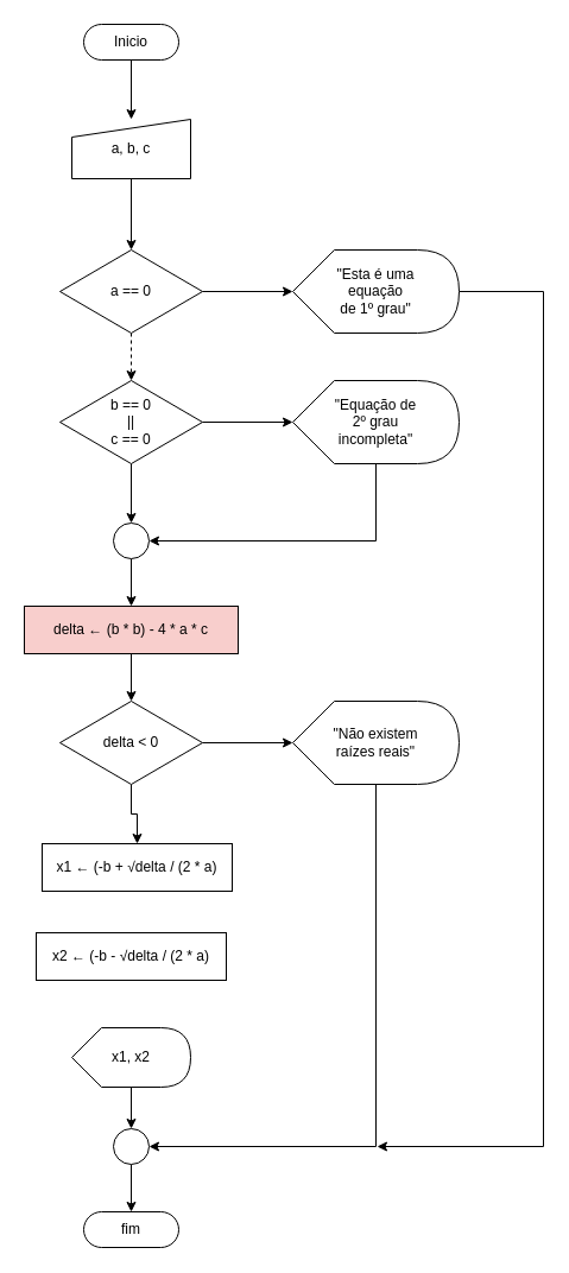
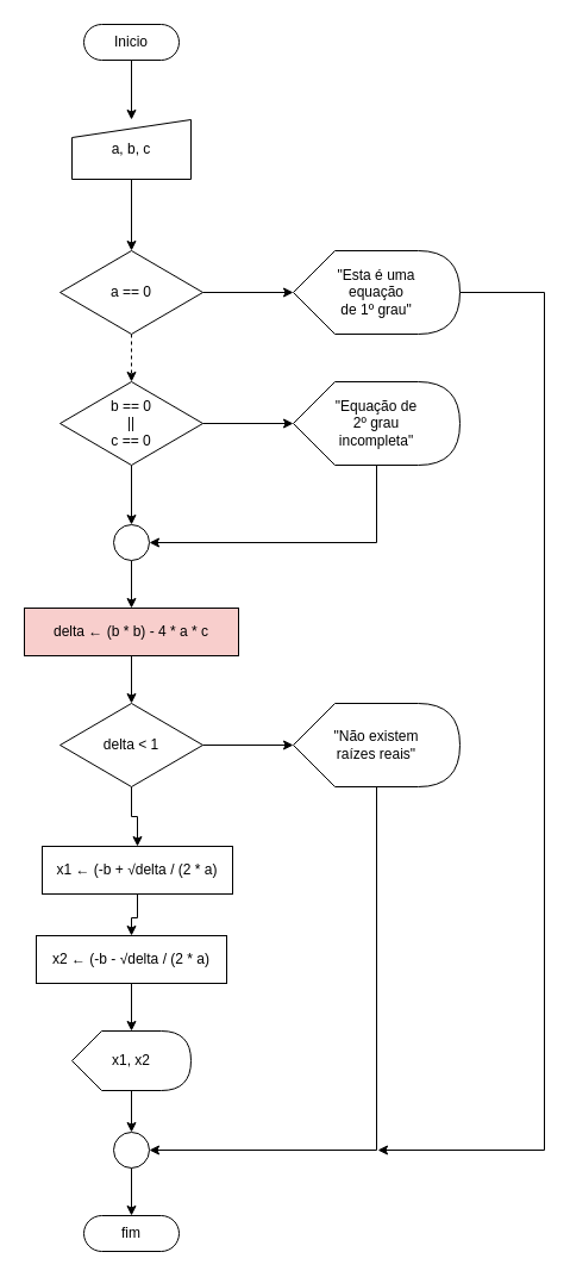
- <mxCell id="22" value="delta &amp;lt; 0" style="shape=rhombus;html=1;dashed=0;whiteSpace=wrap;perimeter=rhombusPerimeter;" vertex="1" parent="1"><mxGeometry x="50" y="590" width="120" height="70" as="geometry" /></mxCell>
+ <mxCell id="22" value="delta &amp;lt; 1" style="shape=rhombus;html=1;dashed=0;whiteSpace=wrap;perimeter=rhombusPerimeter;" vertex="1" parent="1"><mxGeometry x="50" y="590" width="120" height="70" as="geometry" /></mxCell>
+ <mxCell id="25" value="" style="edgeStyle=orthogonalEdgeStyle;rounded=0;orthogonalLoop=1;jettySize=auto;html=1;" edge="1" source="26" target="28" parent="1"><mxGeometry relative="1" as="geometry" /></mxCell>
+ <mxCell id="27" value="" style="edgeStyle=orthogonalEdgeStyle;rounded=0;orthogonalLoop=1;jettySize=auto;html=1;" edge="1" source="28" target="30" parent="1"><mxGeometry relative="1" as="geometry" /></mxCell>
